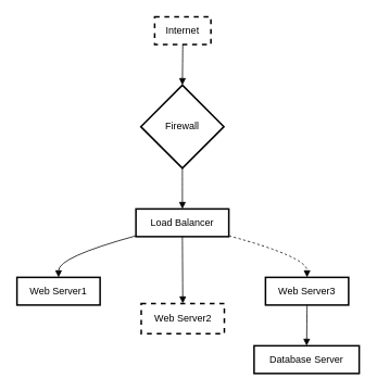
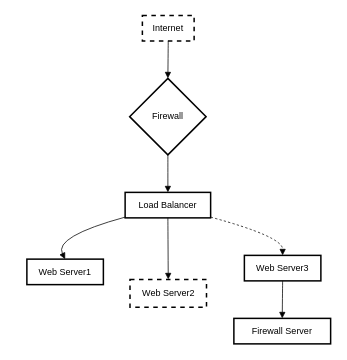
- <mxCell id="5" value="Web Server1" style="whiteSpace=wrap;strokeWidth=2;" parent="1" vertex="1"><mxGeometry y="340" width="102" height="34" as="geometry" x="20" /></mxCell>
+ <mxCell id="5" value="Web Server1" style="whiteSpace=wrap;strokeWidth=2;" parent="1" vertex="1"><mxGeometry x="35" y="345" width="102" height="34" as="geometry" /></mxCell>
- <mxCell id="8" value="Database Server" style="whiteSpace=wrap;strokeWidth=2;" parent="1" vertex="1"><mxGeometry x="311" y="424" width="129" height="34" as="geometry" /></mxCell>
+ <mxCell id="8" value="Firewall Server" style="whiteSpace=wrap;strokeWidth=2;" parent="1" vertex="1"><mxGeometry x="311" y="424" width="129" height="34" as="geometry" /></mxCell>
